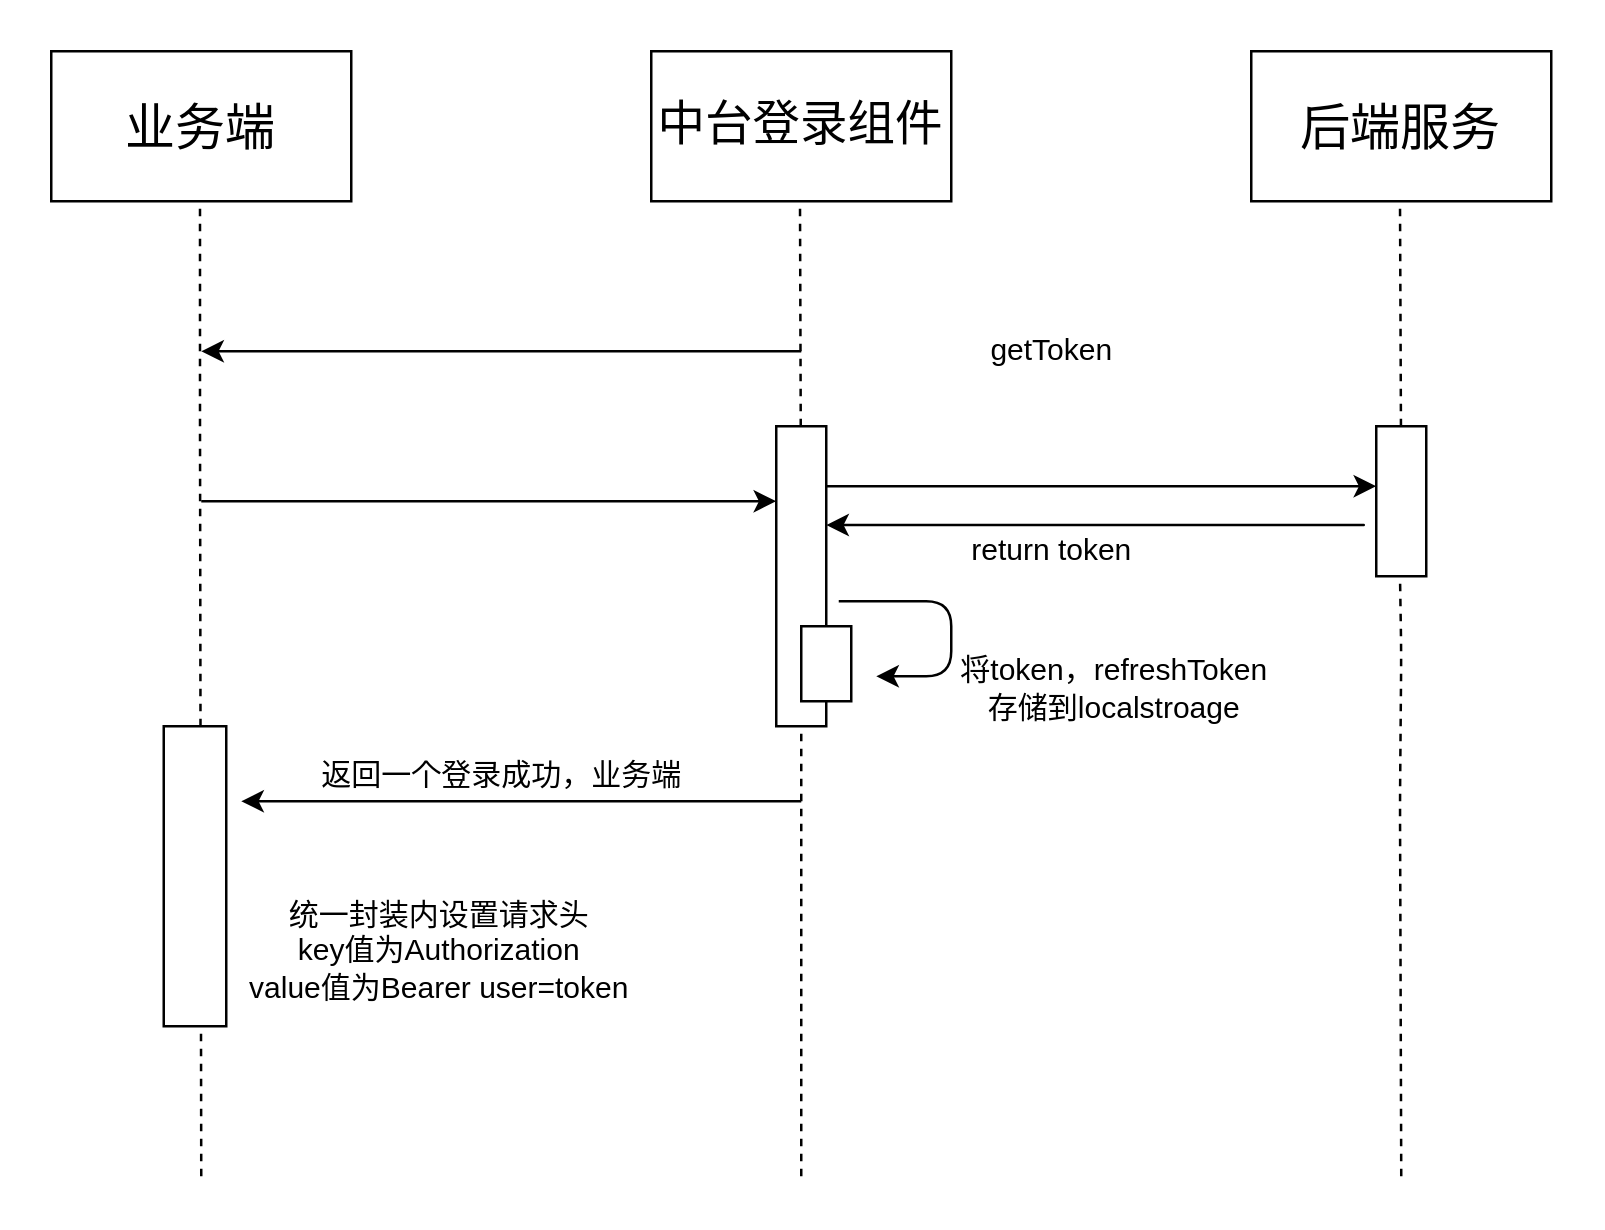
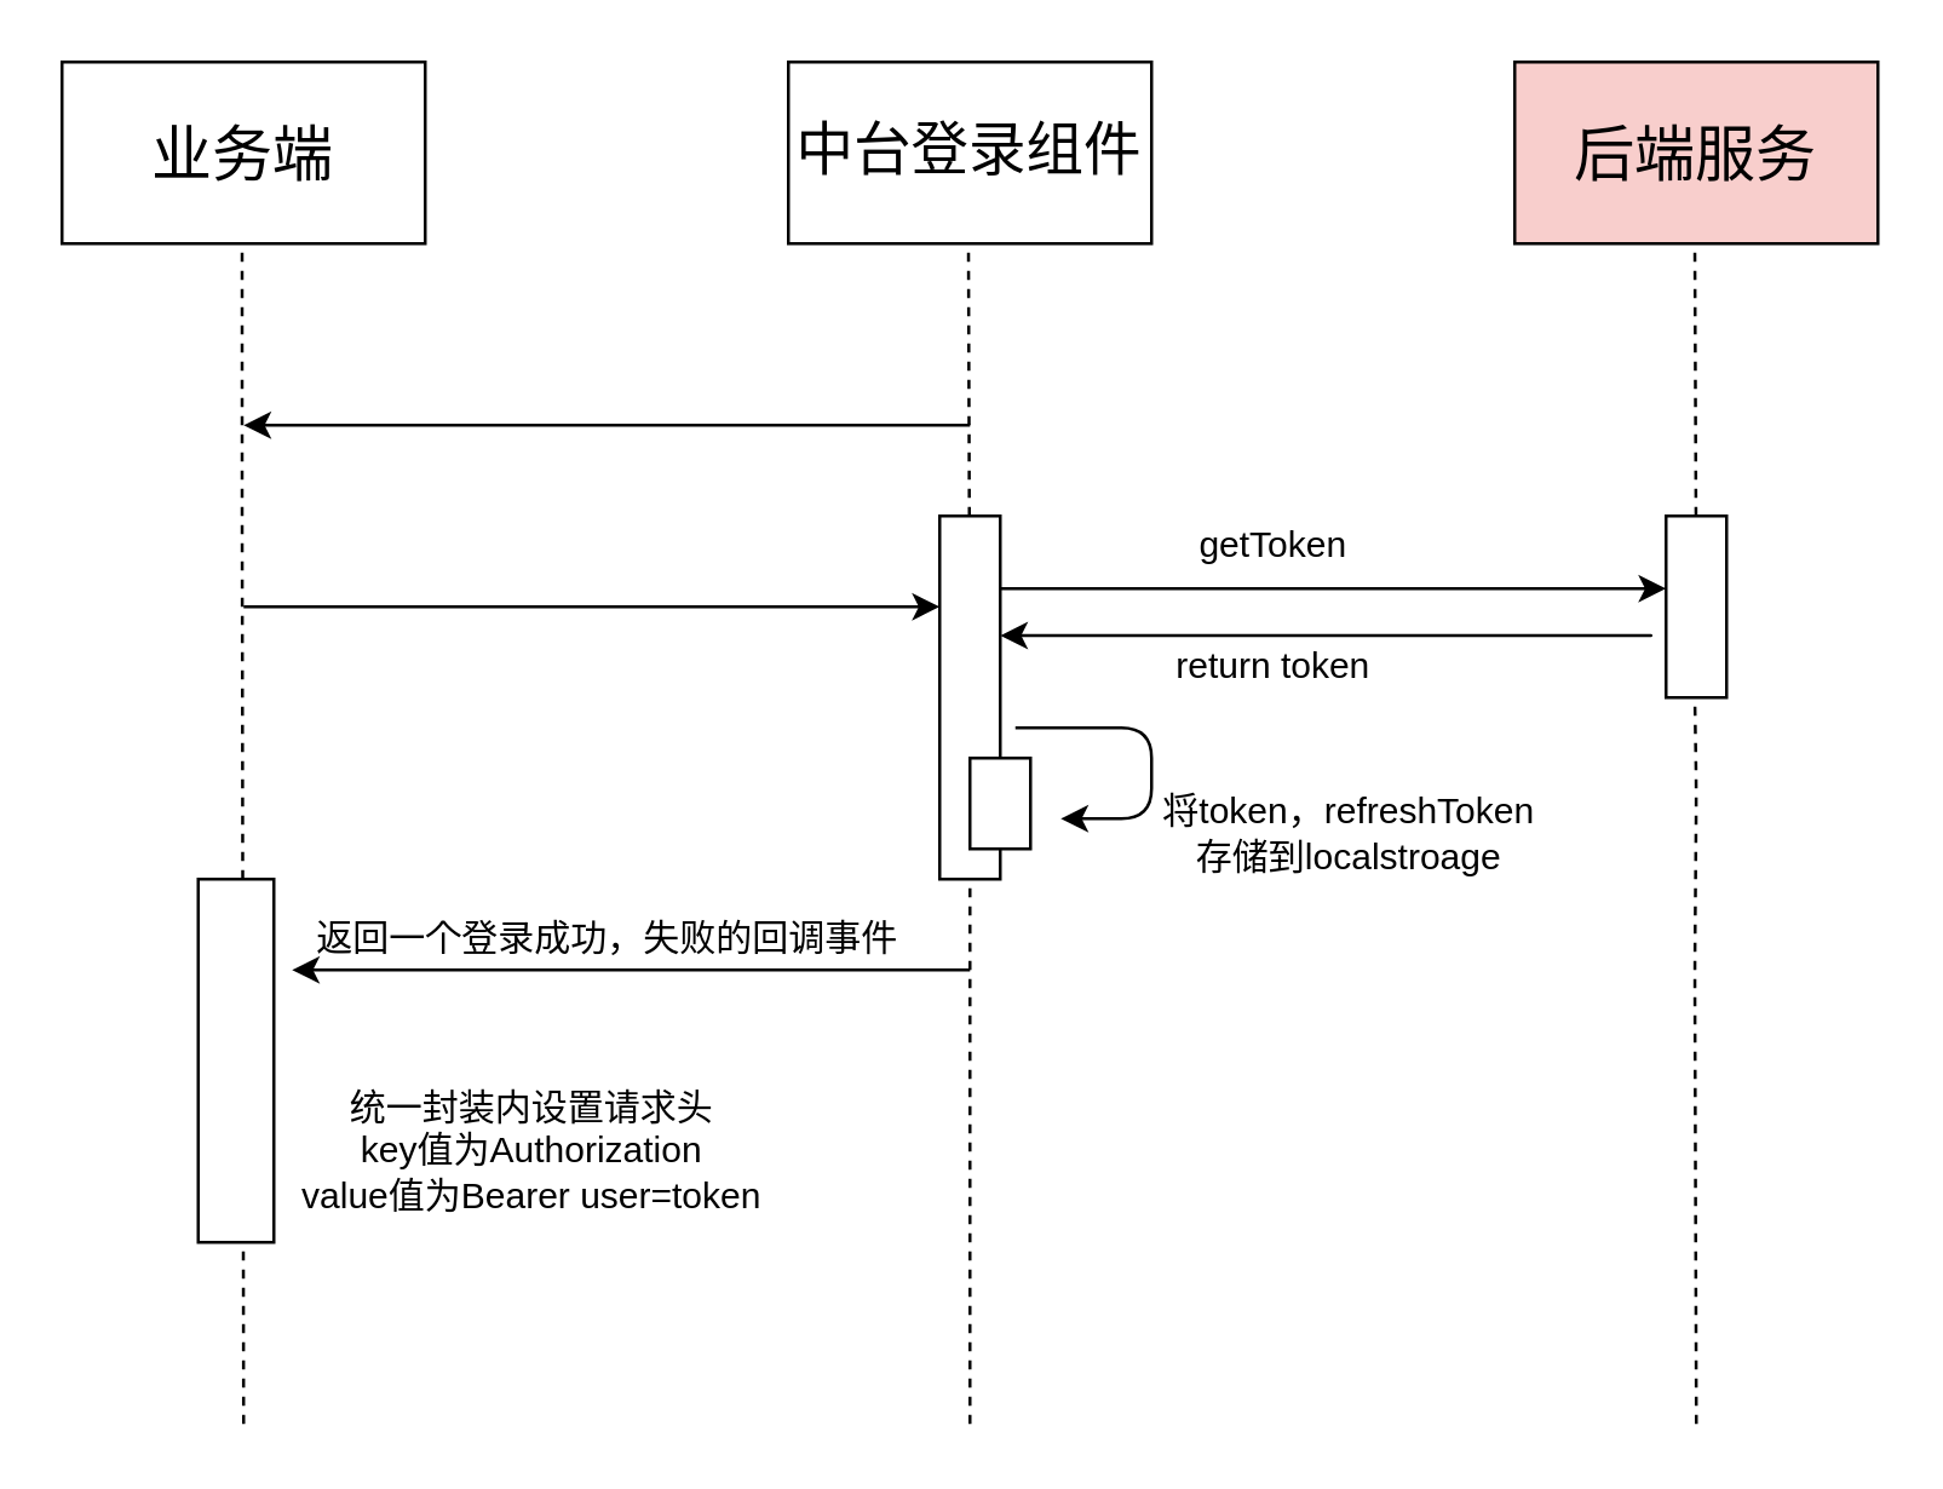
- <mxCell id="5" value="&lt;font style=&quot;font-size: 20px&quot;&gt;后端服务&lt;/font&gt;" style="rounded=0;whiteSpace=wrap;html=1;" parent="1" vertex="1"><mxGeometry x="500" y="20" width="120" height="60" as="geometry" /></mxCell>
+ <mxCell id="5" value="&lt;font style=&quot;font-size: 20px&quot;&gt;后端服务&lt;/font&gt;" style="rounded=0;whiteSpace=wrap;html=1;fillColor=#f8cecc;" parent="1" vertex="1"><mxGeometry x="500" y="20" width="120" height="60" as="geometry" /></mxCell>
- <mxCell id="15" value="getToken" style="text;html=1;align=center;verticalAlign=middle;resizable=0;points=[];autosize=1;" parent="1" vertex="1"><mxGeometry x="390" y="130" width="60" height="20" as="geometry" /></mxCell>
+ <mxCell id="15" value="getToken" style="text;html=1;align=center;verticalAlign=middle;resizable=0;points=[];autosize=1;" parent="1" vertex="1"><mxGeometry x="390" y="170" width="60" height="20" as="geometry" /></mxCell>
- <mxCell id="18" value="返回一个登录成功，业务端" style="text;html=1;align=center;verticalAlign=middle;resizable=0;points=[];autosize=1;" parent="1" vertex="1"><mxGeometry x="95" y="300" width="210" height="20" as="geometry" /></mxCell>
+ <mxCell id="18" value="返回一个登录成功，失败的回调事件" style="text;html=1;align=center;verticalAlign=middle;resizable=0;points=[];autosize=1;" parent="1" vertex="1"><mxGeometry x="95" y="300" width="210" height="20" as="geometry" /></mxCell>
